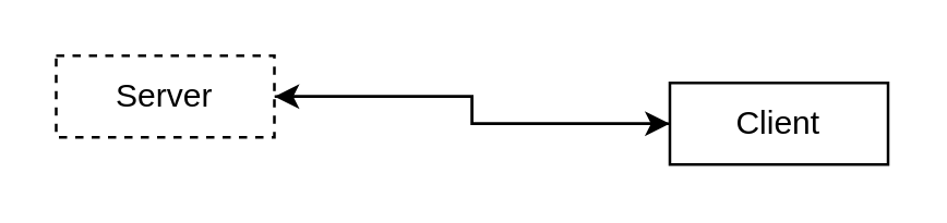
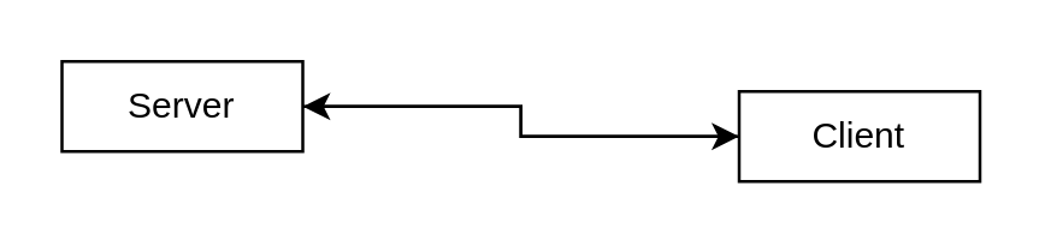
- <mxCell id="3" value="Server" style="rounded=0;whiteSpace=wrap;html=1;dashed=1;" vertex="1" parent="1"><mxGeometry x="20" y="20" width="80" height="30" as="geometry" /></mxCell>
+ <mxCell id="3" value="Server" style="rounded=0;whiteSpace=wrap;html=1;" vertex="1" parent="1"><mxGeometry x="20" y="20" width="80" height="30" as="geometry" /></mxCell>
